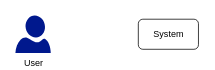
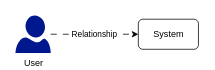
+ <mxCell id="4" value="Relationship" style="edgeStyle=orthogonalEdgeStyle;rounded=0;orthogonalLoop=1;jettySize=auto;html=1;dashed=1;dashPattern=8 8;" parent="1" source="2" target="3" edge="1"><mxGeometry relative="1" as="geometry"><mxPoint x="1280.5" y="195" as="sourcePoint" /><mxPoint x="1426.5" y="195" as="targetPoint" /></mxGeometry></mxCell>
